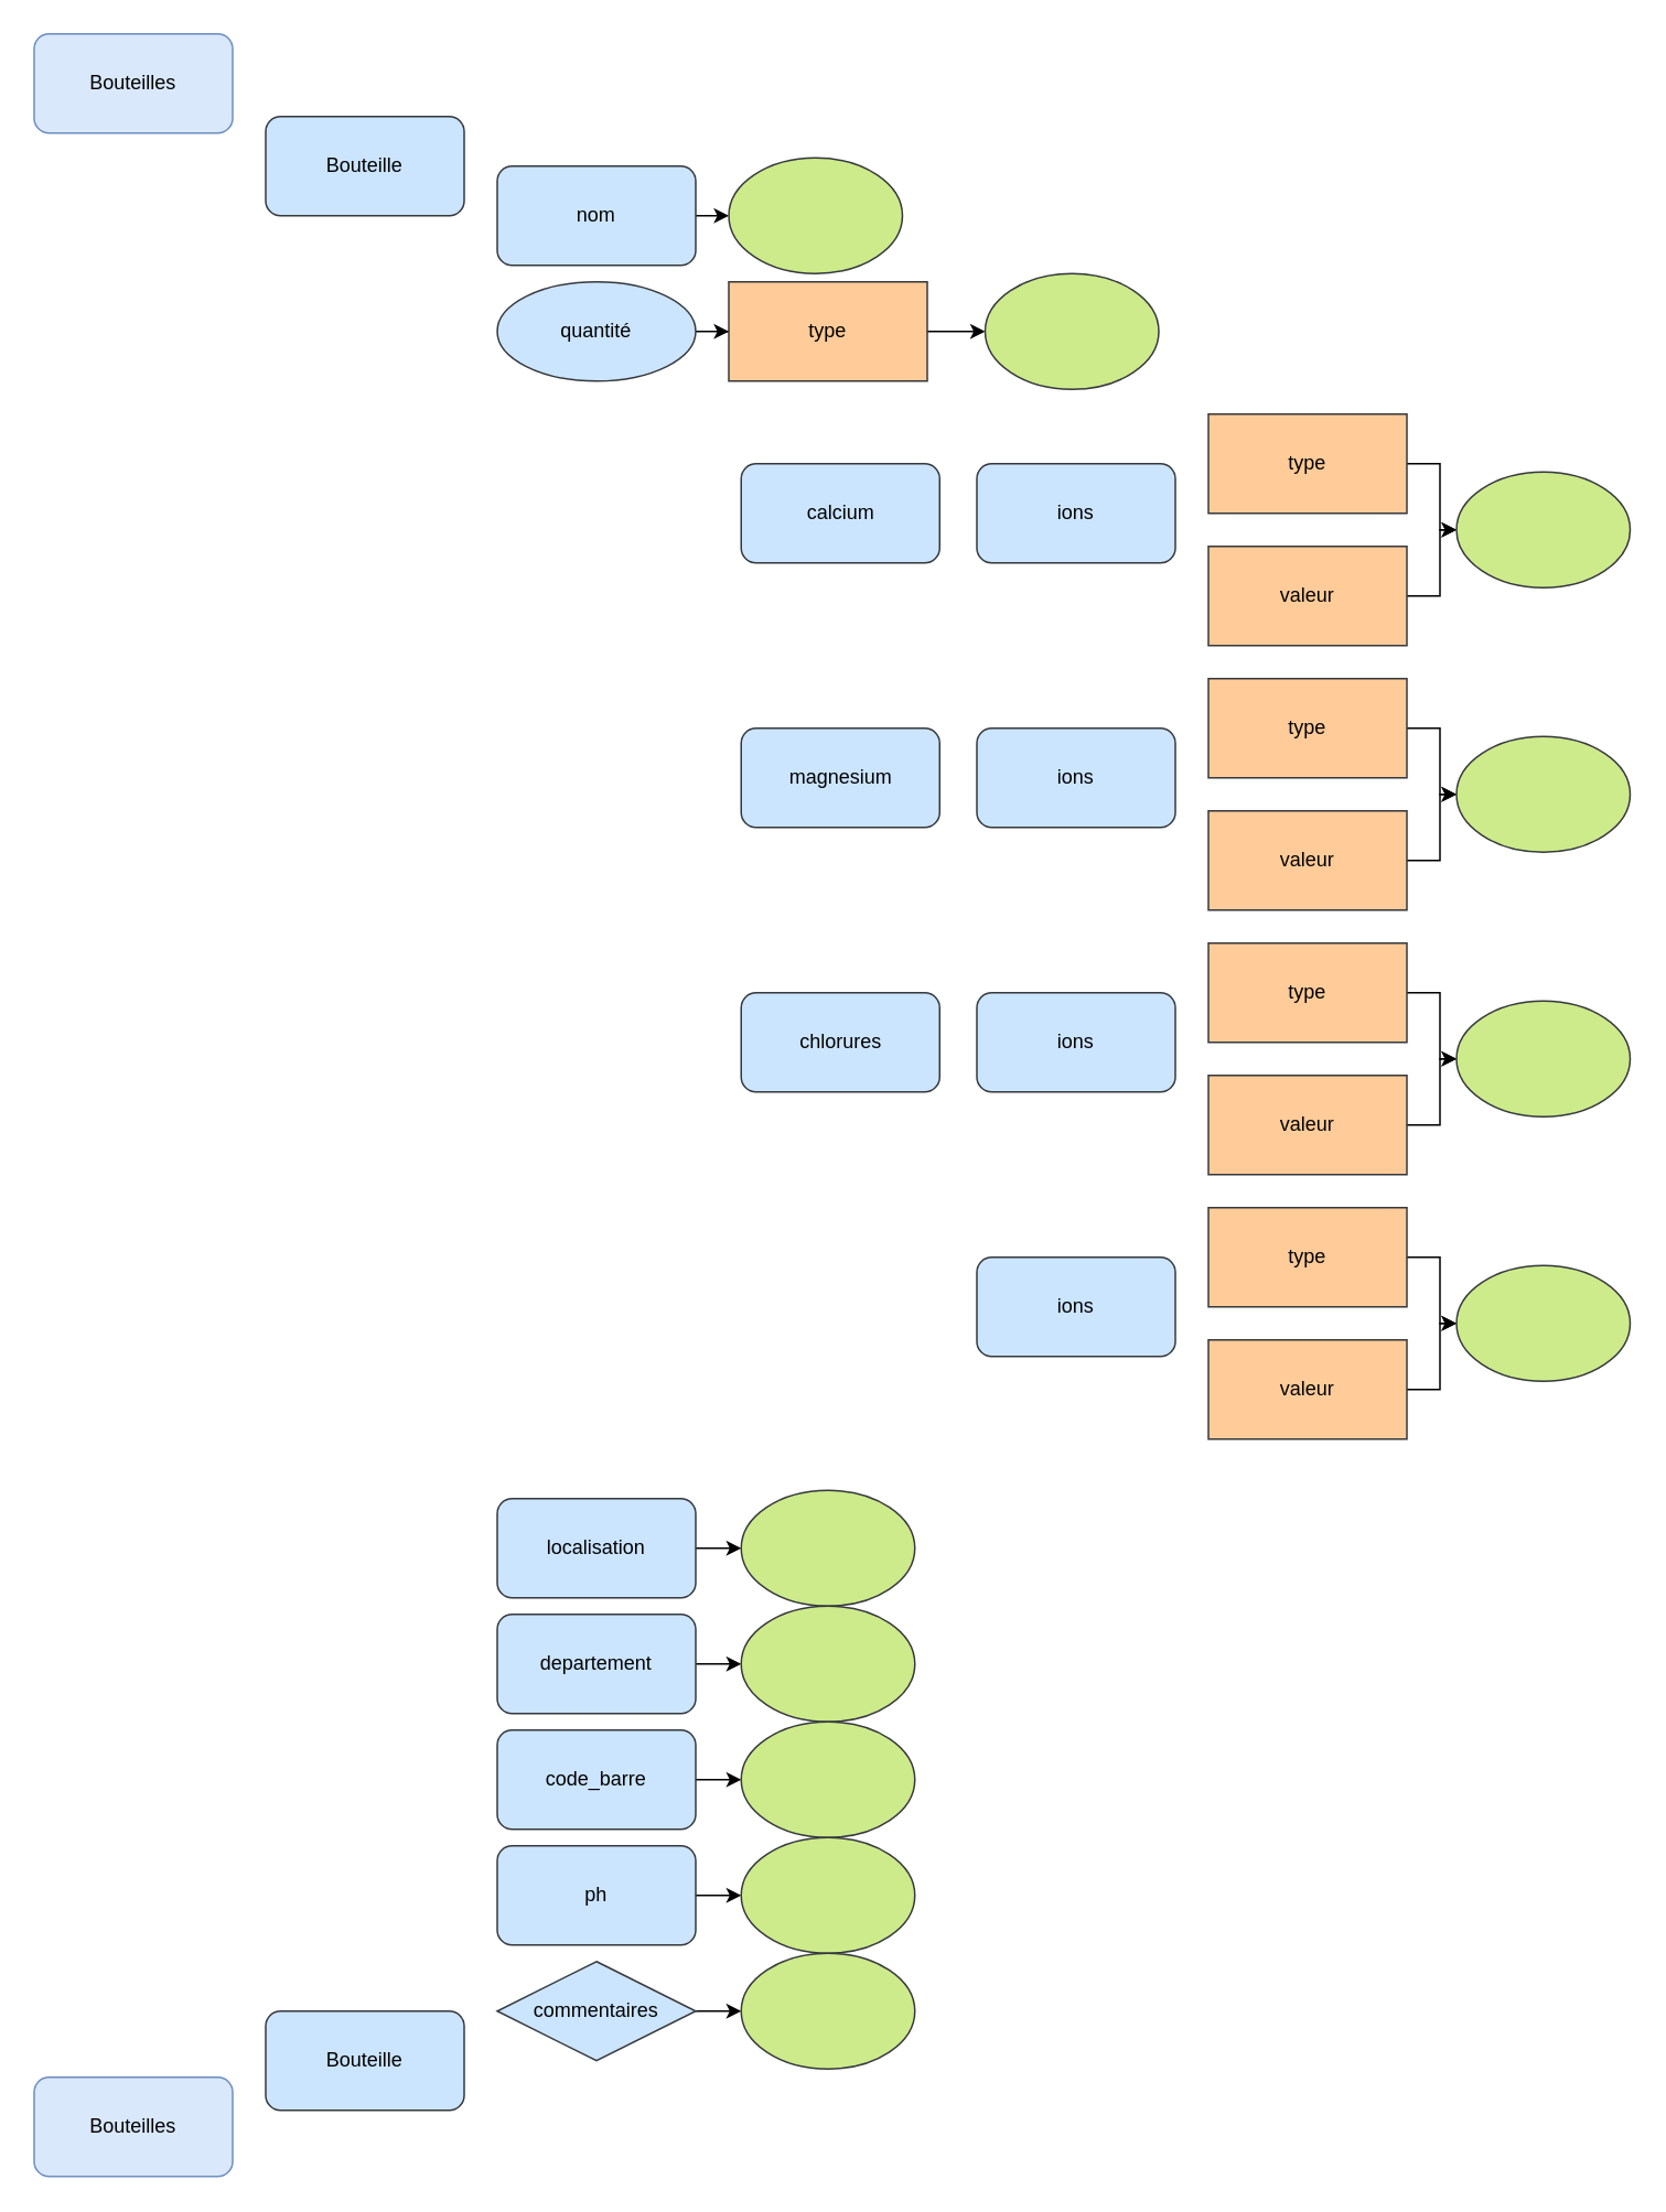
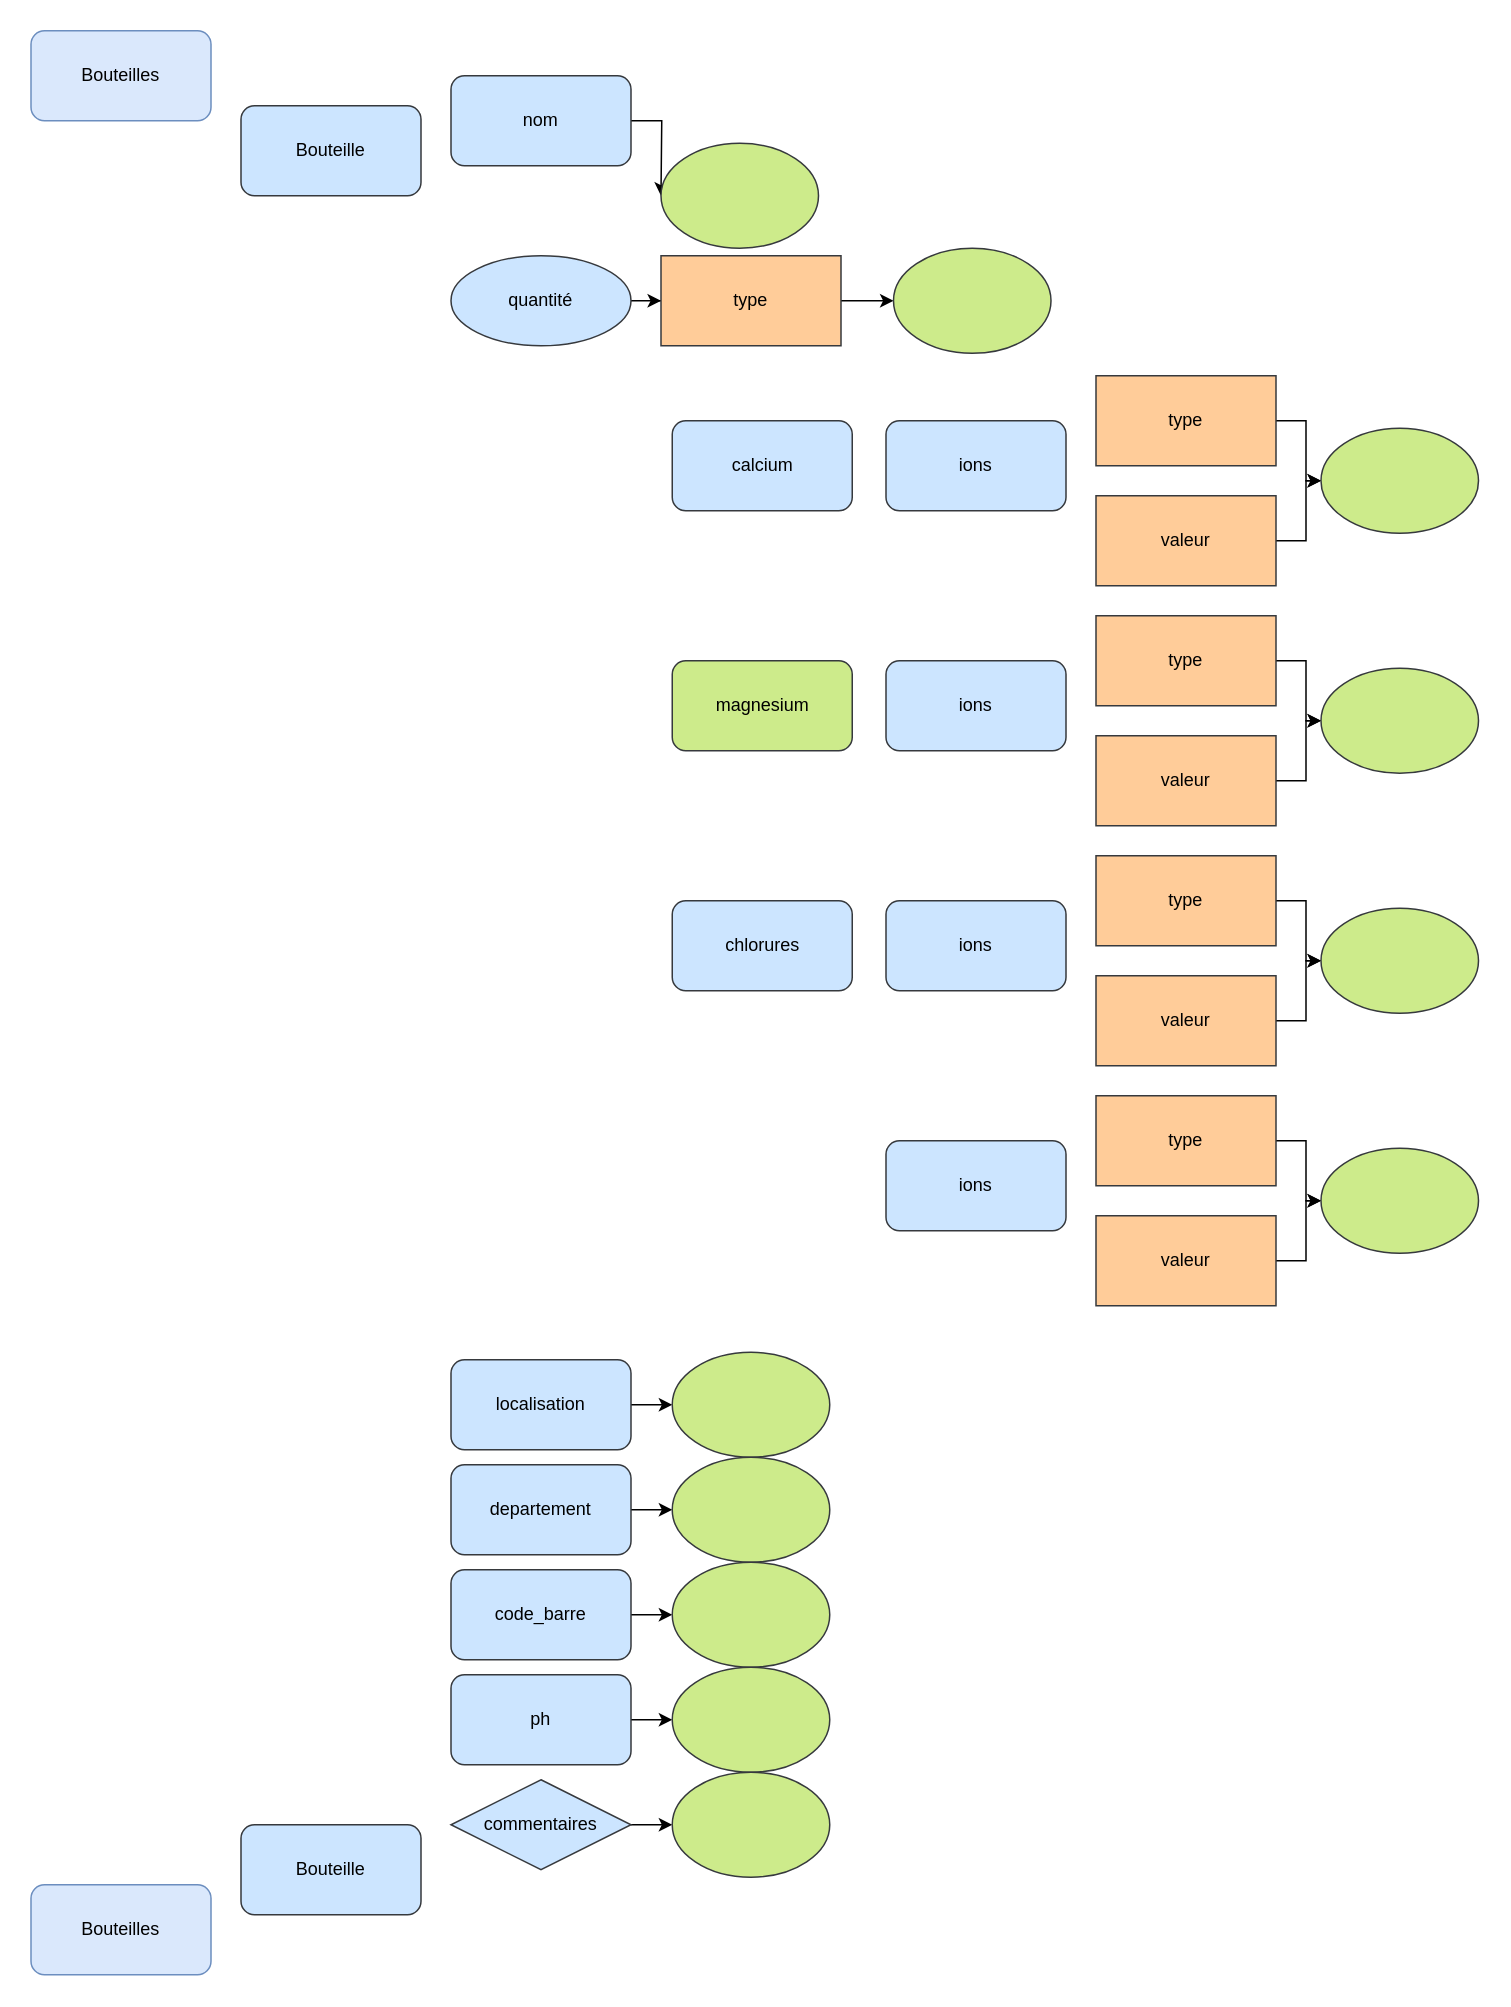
- <mxCell id="5" value="&lt;div&gt;nom&lt;/div&gt;" style="rounded=1;whiteSpace=wrap;html=1;fillColor=#cce5ff;strokeColor=#36393d;" vertex="1" parent="1"><mxGeometry x="300" y="100" width="120" height="60" as="geometry" /></mxCell>
+ <mxCell id="5" value="&lt;div&gt;nom&lt;/div&gt;" style="rounded=1;whiteSpace=wrap;html=1;fillColor=#cce5ff;strokeColor=#36393d;" vertex="1" parent="1"><mxGeometry x="300" y="50" width="120" height="60" as="geometry" /></mxCell>
- <mxCell id="36" value="&lt;div&gt;magnesium&lt;/div&gt;" style="rounded=1;whiteSpace=wrap;html=1;fillColor=#cce5ff;strokeColor=#36393d;" vertex="1" parent="1"><mxGeometry x="447.5" y="440" width="120" height="60" as="geometry" /></mxCell>
+ <mxCell id="36" value="&lt;div&gt;magnesium&lt;/div&gt;" style="rounded=1;whiteSpace=wrap;html=1;fillColor=#cdeb8b;strokeColor=#36393d;" vertex="1" parent="1"><mxGeometry x="447.5" y="440" width="120" height="60" as="geometry" /></mxCell>
